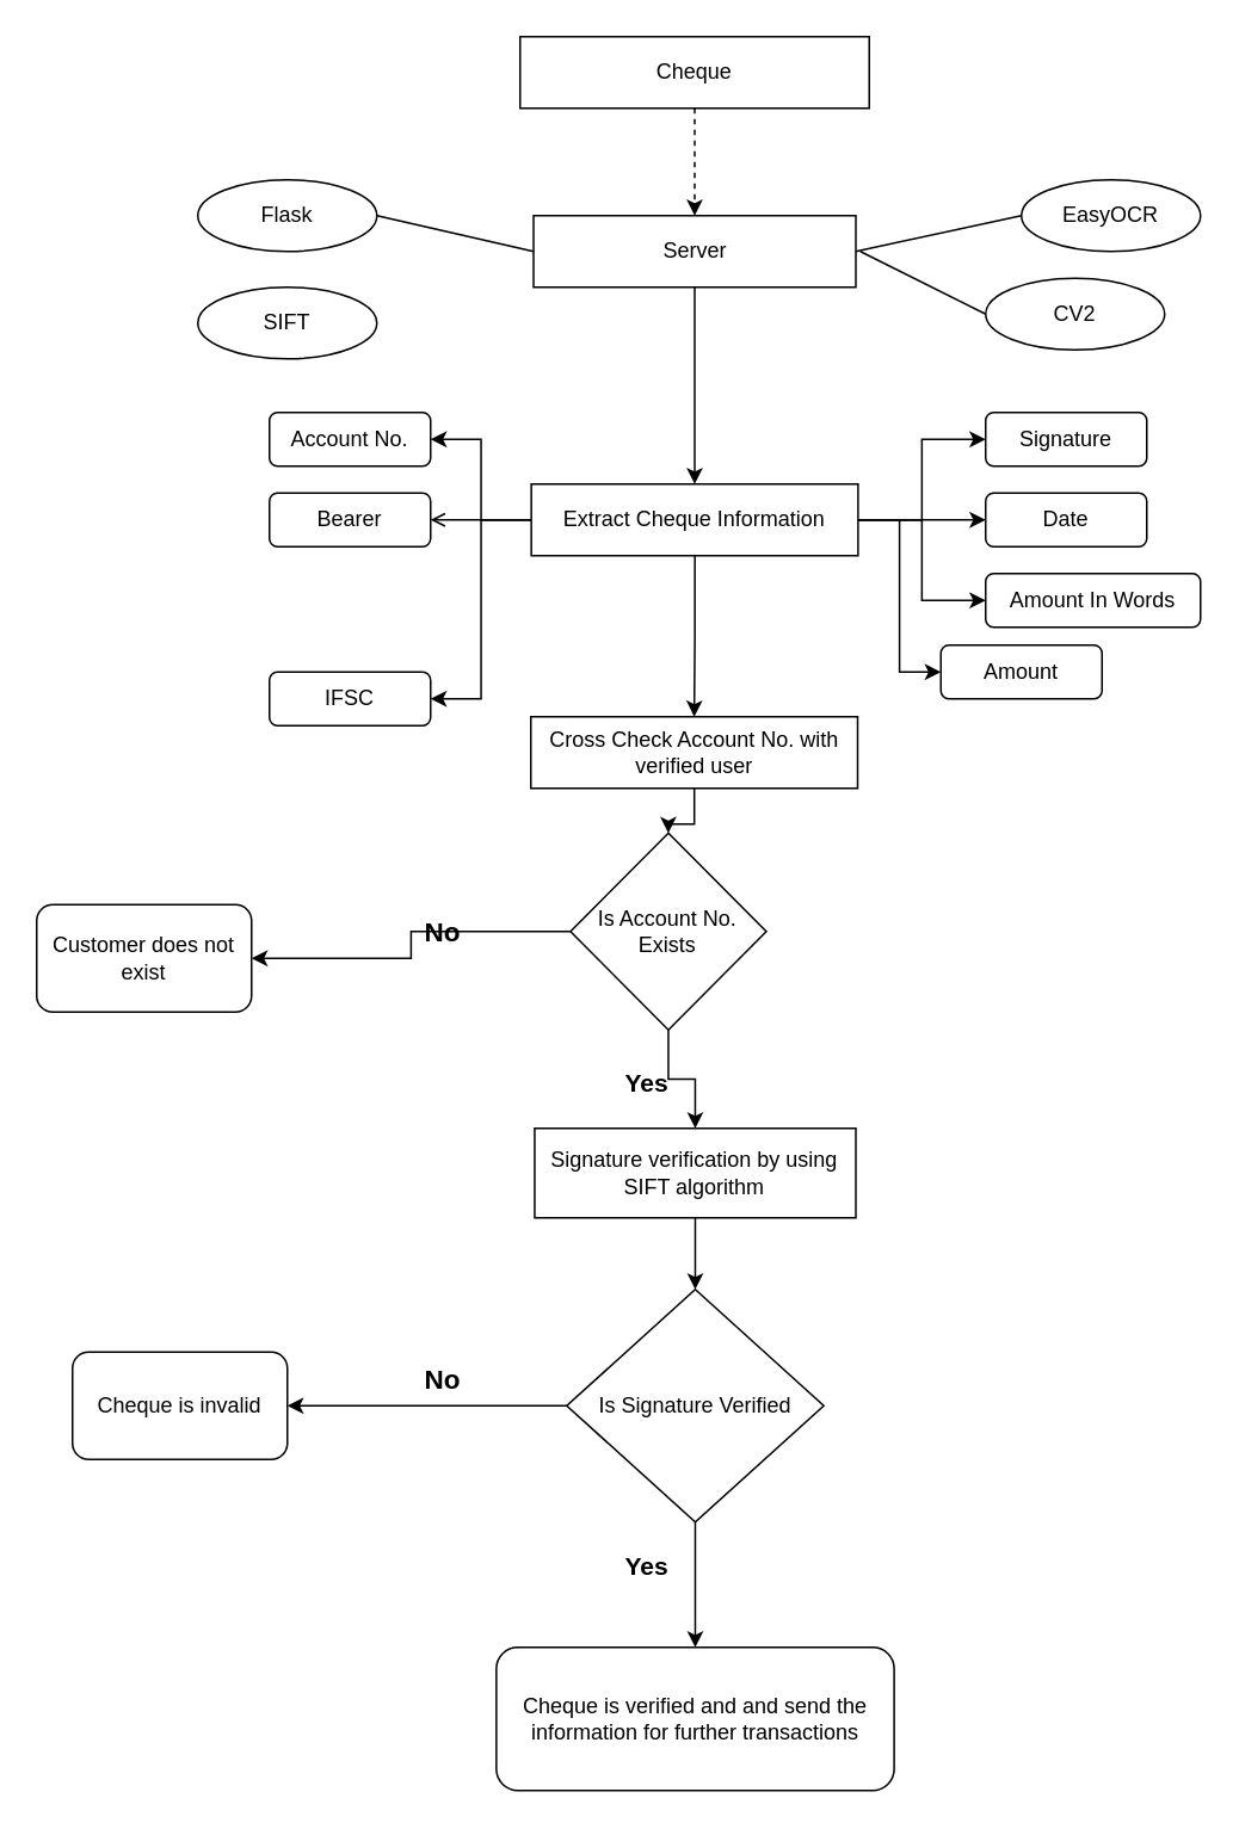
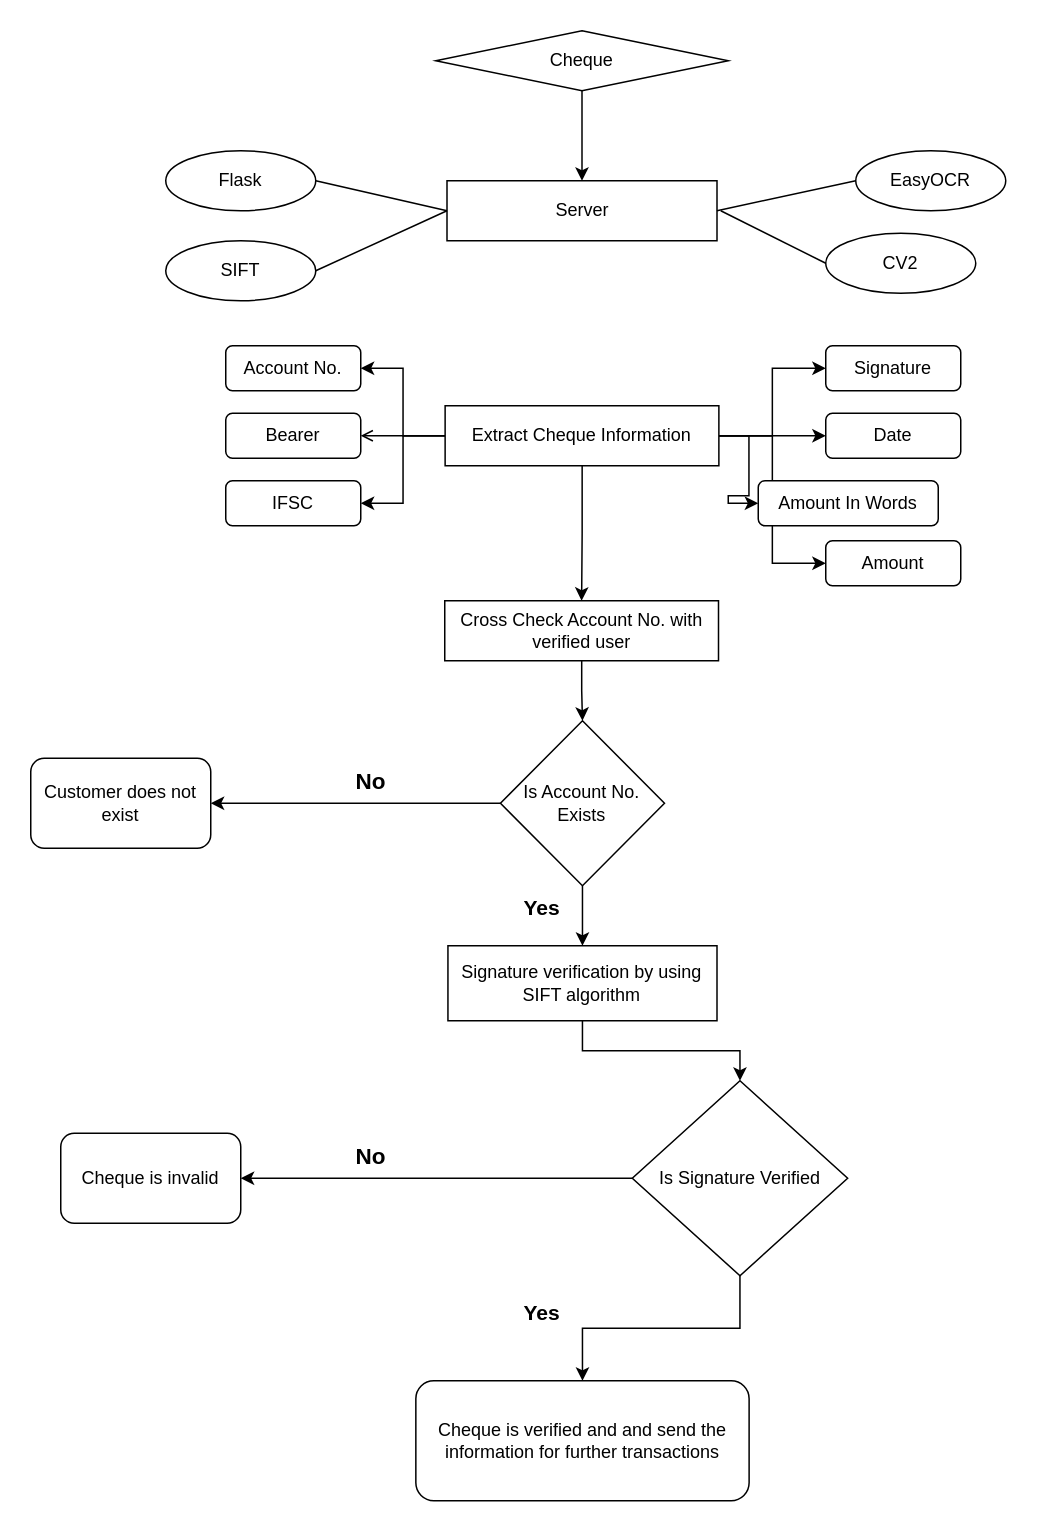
- <mxCell id="3" value="Cheque" style="rounded=0;whiteSpace=wrap;html=1;" vertex="1" parent="1"><mxGeometry x="290" y="20" width="195" height="40" as="geometry" /></mxCell>
+ <mxCell id="3" value="Cheque" style="rhombus;whiteSpace=wrap;html=1;" vertex="1" parent="1"><mxGeometry x="290" y="20" width="195" height="40" as="geometry" /></mxCell>
- <mxCell id="2" style="edgeStyle=orthogonalEdgeStyle;rounded=0;orthogonalLoop=1;jettySize=auto;html=1;entryX=0.5;entryY=0;entryDx=0;entryDy=0;dashed=1;" edge="1" parent="1" source="3" target="5"><mxGeometry relative="1" as="geometry" /></mxCell>
+ <mxCell id="2" style="edgeStyle=orthogonalEdgeStyle;rounded=0;orthogonalLoop=1;jettySize=auto;html=1;entryX=0.5;entryY=0;entryDx=0;entryDy=0;" edge="1" parent="1" source="3" target="5"><mxGeometry relative="1" as="geometry" /></mxCell>
+ <mxCell id="13" value="" style="endArrow=none;html=1;rounded=0;entryX=0;entryY=0.5;entryDx=0;entryDy=0;exitX=1;exitY=0.5;exitDx=0;exitDy=0;" edge="1" parent="1" source="9" target="5"><mxGeometry width="50" height="50" relative="1" as="geometry"><mxPoint x="508" y="170" as="sourcePoint" /><mxPoint x="600" y="150" as="targetPoint" /></mxGeometry></mxCell>
- <mxCell id="4" style="edgeStyle=orthogonalEdgeStyle;rounded=0;orthogonalLoop=1;jettySize=auto;html=1;entryX=0.5;entryY=0;entryDx=0;entryDy=0;" edge="1" parent="1" source="5" target="22"><mxGeometry relative="1" as="geometry" /></mxCell>
- <mxCell id="26" value="Amount In Words" style="rounded=1;whiteSpace=wrap;html=1;" vertex="1" parent="1"><mxGeometry x="550" y="320" width="120" height="30" as="geometry" /></mxCell>
+ <mxCell id="26" value="Amount In Words" style="rounded=1;whiteSpace=wrap;html=1;" vertex="1" parent="1"><mxGeometry x="505" y="320" width="120" height="30" as="geometry" /></mxCell>
- <mxCell id="29" value="Amount" style="rounded=1;whiteSpace=wrap;html=1;" vertex="1" parent="1"><mxGeometry x="525" y="360" width="90" height="30" as="geometry" /></mxCell>
+ <mxCell id="29" value="Amount" style="rounded=1;whiteSpace=wrap;html=1;" vertex="1" parent="1"><mxGeometry x="550" y="360" width="90" height="30" as="geometry" /></mxCell>
- <mxCell id="25" value="IFSC" style="rounded=1;whiteSpace=wrap;html=1;" vertex="1" parent="1"><mxGeometry x="150" y="375" width="90" height="30" as="geometry" /></mxCell>
+ <mxCell id="25" value="IFSC" style="rounded=1;whiteSpace=wrap;html=1;" vertex="1" parent="1"><mxGeometry x="150" y="320" width="90" height="30" as="geometry" /></mxCell>
- <mxCell id="34" value="Is Account No. Exists" style="rhombus;whiteSpace=wrap;html=1;" vertex="1" parent="1"><mxGeometry x="318.13" y="465" width="109.37" height="110" as="geometry" /></mxCell>
+ <mxCell id="34" value="Is Account No. Exists" style="rhombus;whiteSpace=wrap;html=1;" vertex="1" parent="1"><mxGeometry x="333.13" y="480" width="109.37" height="110" as="geometry" /></mxCell>
- <mxCell id="41" value="Is Signature Verified" style="rhombus;whiteSpace=wrap;html=1;" vertex="1" parent="1"><mxGeometry x="316.04" y="720" width="143.56" height="130" as="geometry" /></mxCell>
+ <mxCell id="41" value="Is Signature Verified" style="rhombus;whiteSpace=wrap;html=1;" vertex="1" parent="1"><mxGeometry x="421.04" y="720" width="143.56" height="130" as="geometry" /></mxCell>
